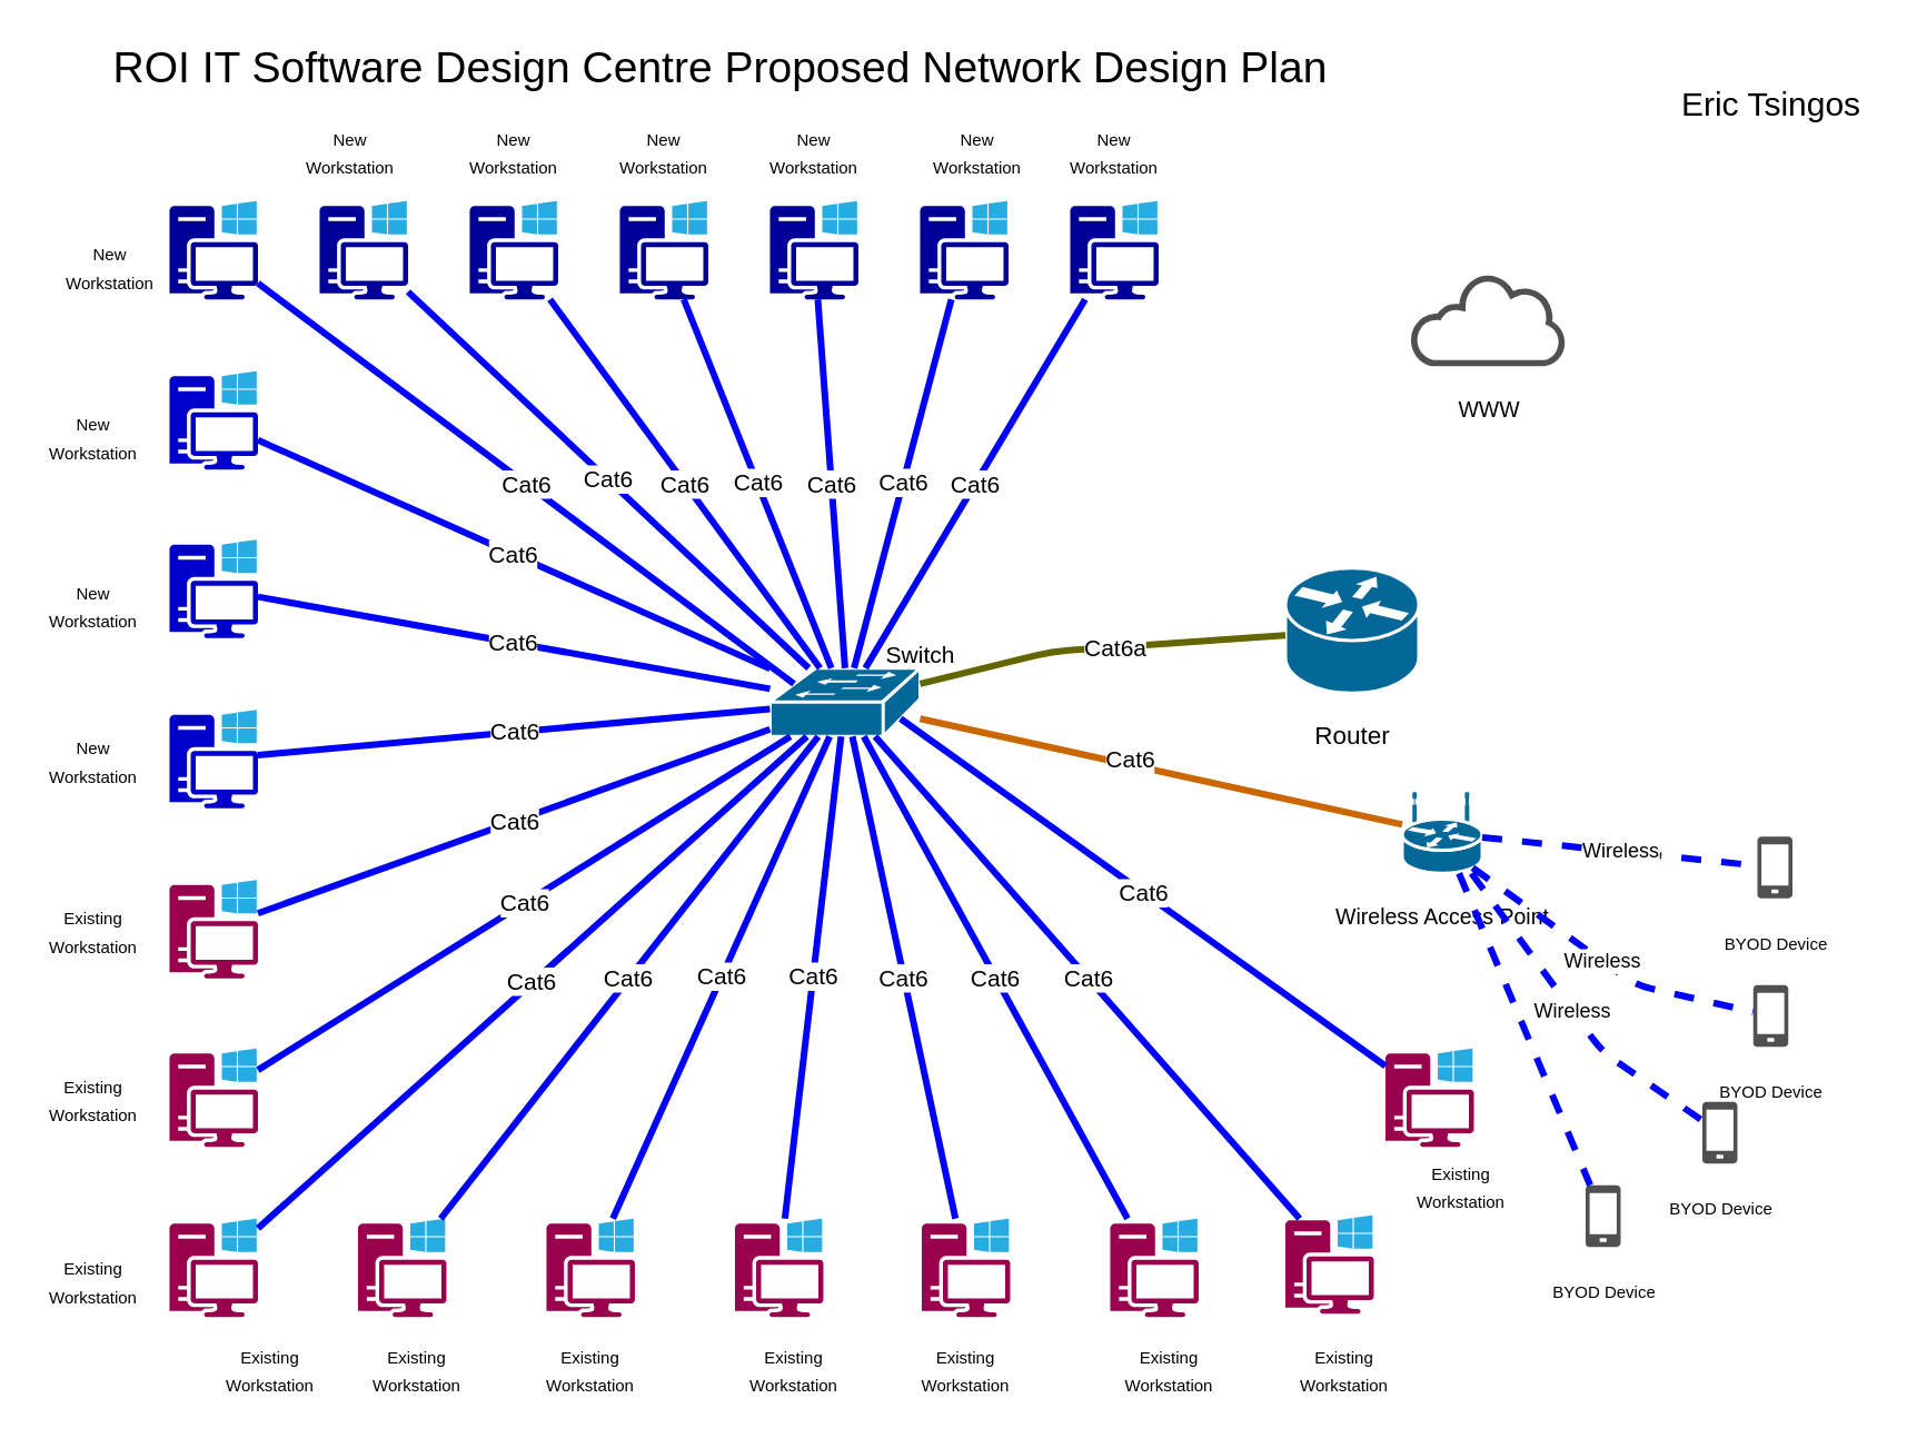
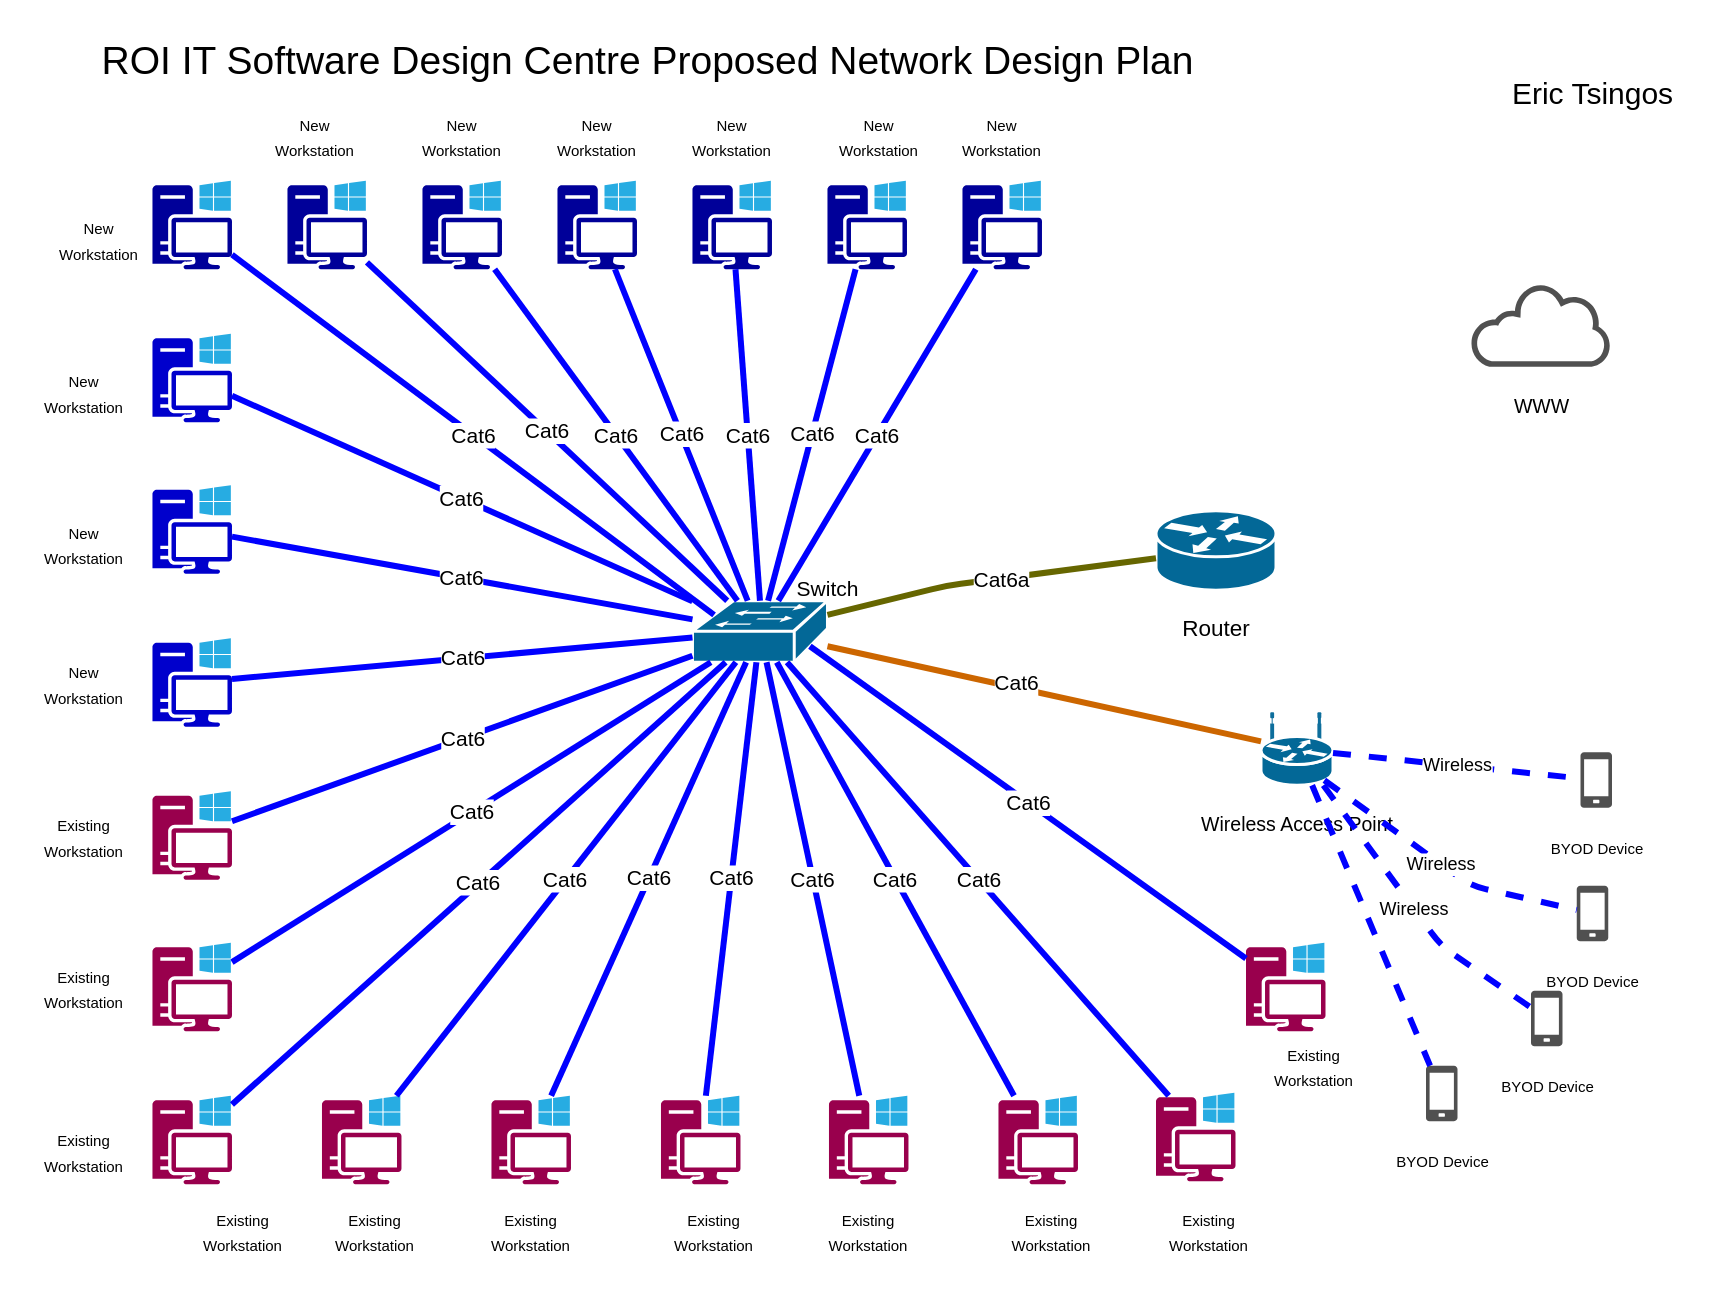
- <mxCell id="26" value="&lt;font style=&quot;font-size: 13px&quot;&gt;WWW&lt;/font&gt;" style="pointerEvents=1;shadow=0;dashed=0;html=1;strokeColor=none;fillColor=#505050;labelPosition=center;verticalLabelPosition=bottom;outlineConnect=0;verticalAlign=top;align=center;shape=mxgraph.office.clouds.cloud;fontSize=26;" vertex="1" parent="1"><mxGeometry x="845" y="164" width="94" height="55" as="geometry" /></mxCell>
+ <mxCell id="26" value="&lt;font style=&quot;font-size: 13px&quot;&gt;WWW&lt;/font&gt;" style="pointerEvents=1;shadow=0;dashed=0;html=1;strokeColor=none;fillColor=#505050;labelPosition=center;verticalLabelPosition=bottom;outlineConnect=0;verticalAlign=top;align=center;shape=mxgraph.office.clouds.cloud;fontSize=26;" vertex="1" parent="1"><mxGeometry x="980" y="189" width="94" height="55" as="geometry" /></mxCell>
- <mxCell id="25" value="&lt;font style=&quot;font-size: 15px&quot;&gt;Router&lt;/font&gt;" style="shape=mxgraph.cisco.routers.router;html=1;pointerEvents=1;dashed=0;fillColor=#036897;strokeColor=#ffffff;strokeWidth=2;verticalLabelPosition=bottom;verticalAlign=top;align=center;outlineConnect=0;fontSize=26;" vertex="1" parent="1"><mxGeometry x="770" y="340" width="80" height="75" as="geometry" /></mxCell>
+ <mxCell id="25" value="&lt;font style=&quot;font-size: 15px&quot;&gt;Router&lt;/font&gt;" style="shape=mxgraph.cisco.routers.router;html=1;pointerEvents=1;dashed=0;fillColor=#036897;strokeColor=#ffffff;strokeWidth=2;verticalLabelPosition=bottom;verticalAlign=top;align=center;outlineConnect=0;fontSize=26;" vertex="1" parent="1"><mxGeometry x="770" y="340" width="80" height="53" as="geometry" /></mxCell>
